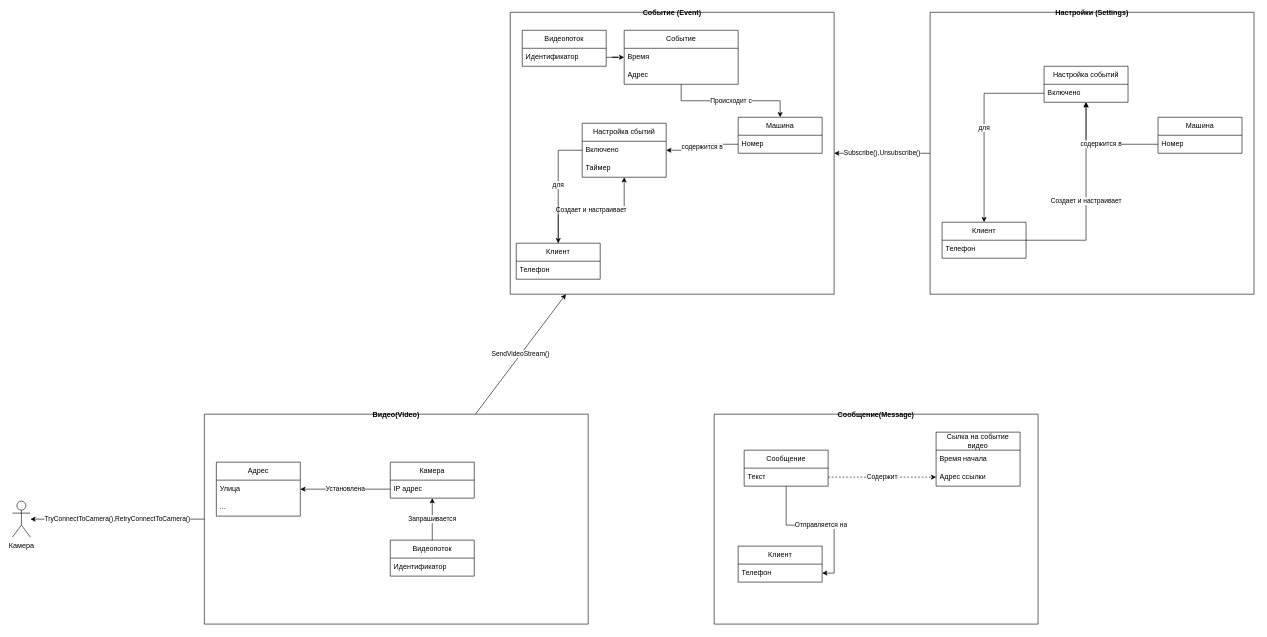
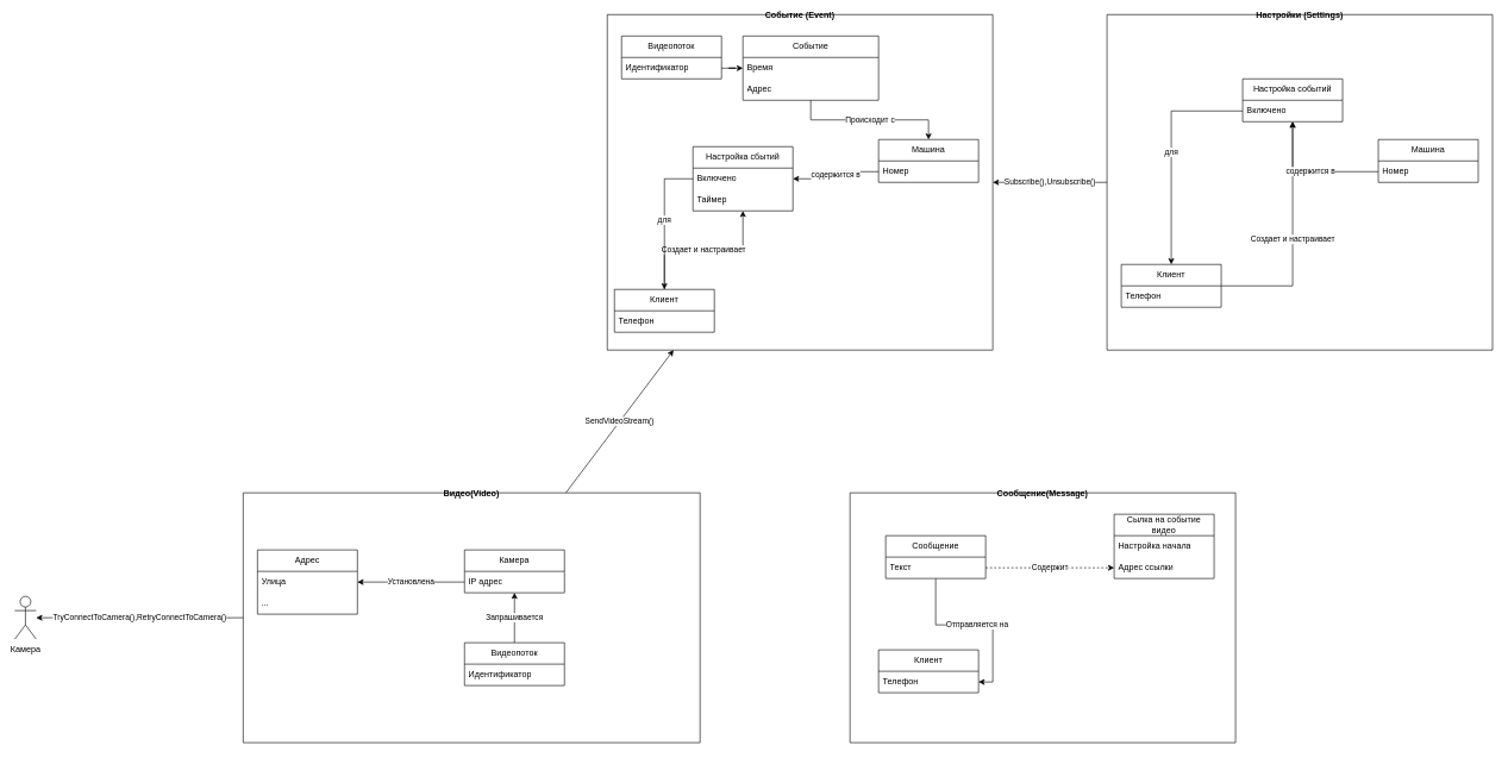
- <mxCell id="21" value="Время начала" style="text;strokeColor=none;fillColor=none;align=left;verticalAlign=middle;spacingLeft=4;spacingRight=4;overflow=hidden;points=[[0,0.5],[1,0.5]];portConstraint=eastwest;rotatable=0;whiteSpace=wrap;html=1;" parent="20" vertex="1"><mxGeometry y="30" width="140" height="30" as="geometry" /></mxCell>
+ <mxCell id="21" value="Настройка начала" style="text;strokeColor=none;fillColor=none;align=left;verticalAlign=middle;spacingLeft=4;spacingRight=4;overflow=hidden;points=[[0,0.5],[1,0.5]];portConstraint=eastwest;rotatable=0;whiteSpace=wrap;html=1;" parent="20" vertex="1"><mxGeometry y="30" width="140" height="30" as="geometry" /></mxCell>
